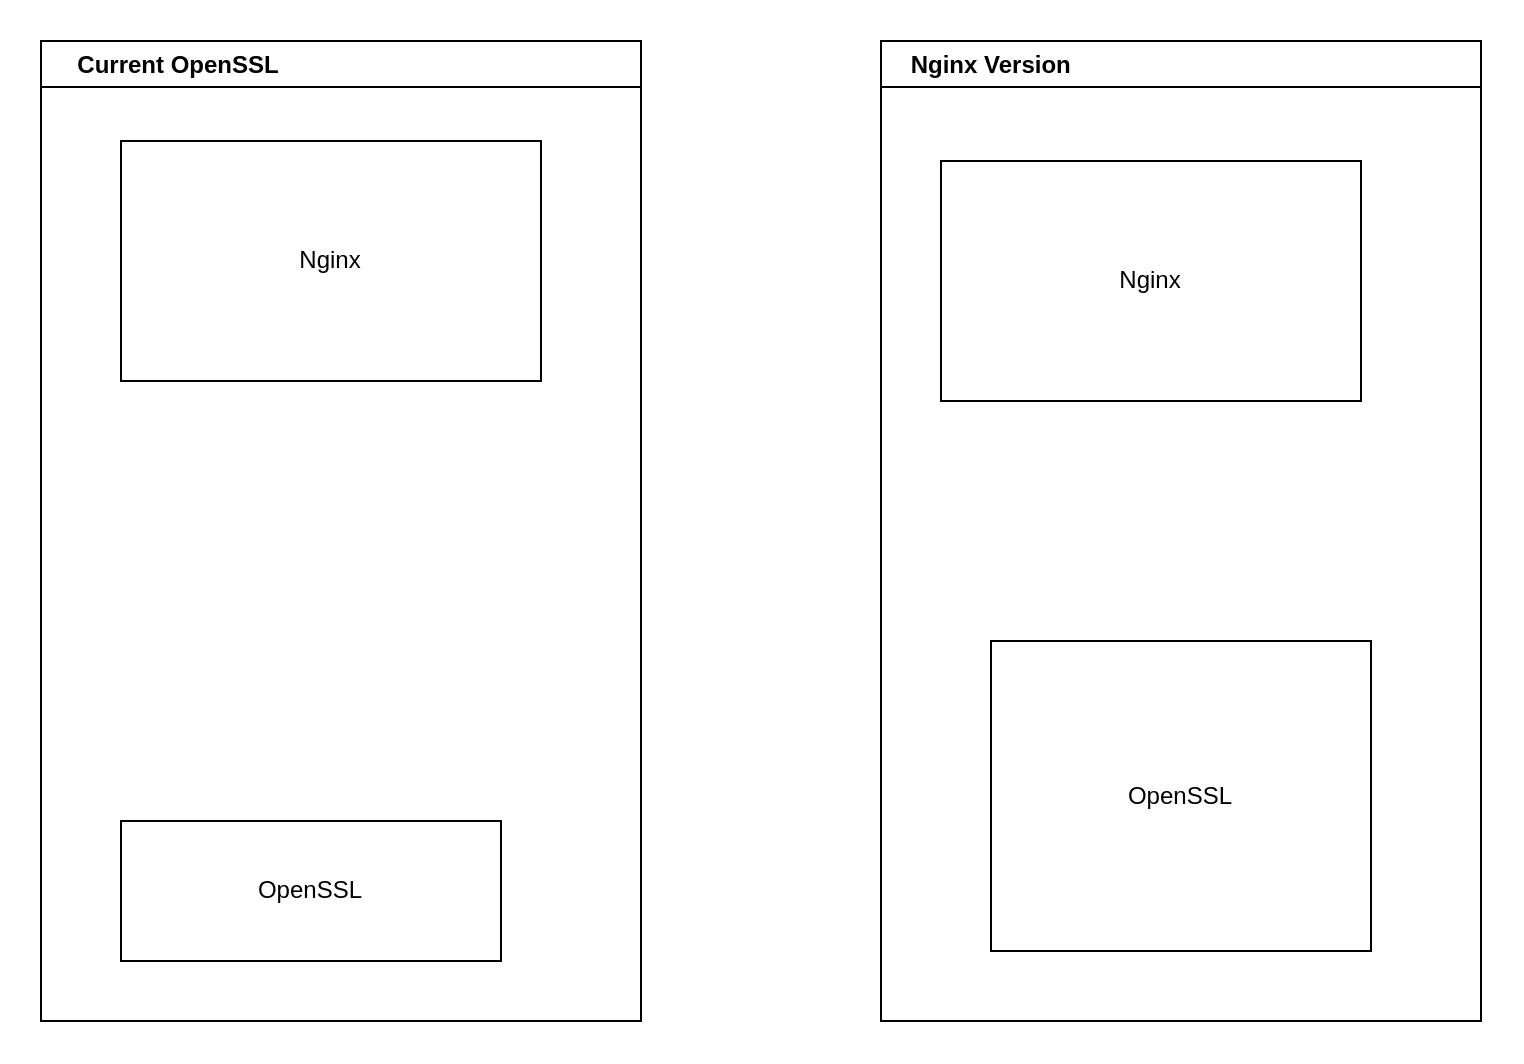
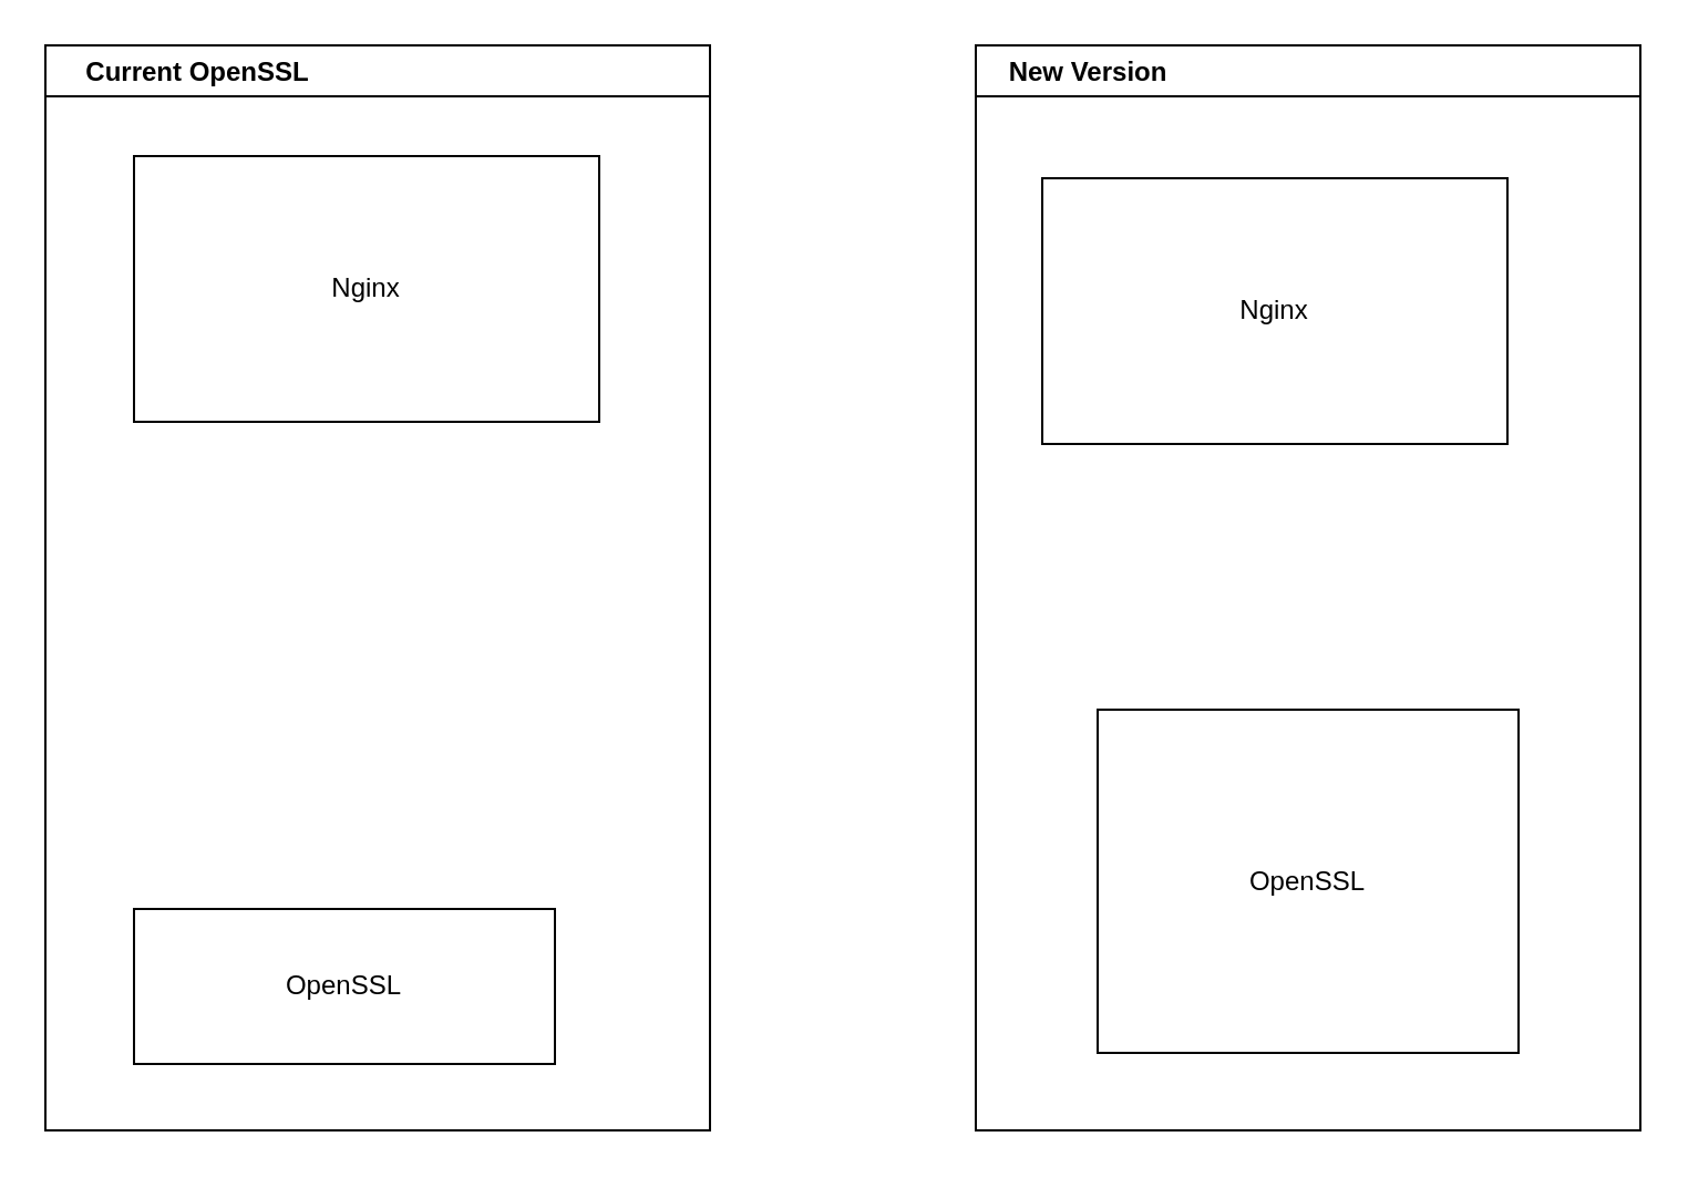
- <mxCell id="5" value="    Nginx Version" style="swimlane;align=left;" vertex="1" parent="1"><mxGeometry x="440" y="20" width="300" height="490" as="geometry" /></mxCell>
+ <mxCell id="5" value="    New Version" style="swimlane;align=left;" vertex="1" parent="1"><mxGeometry x="440" y="20" width="300" height="490" as="geometry" /></mxCell>
